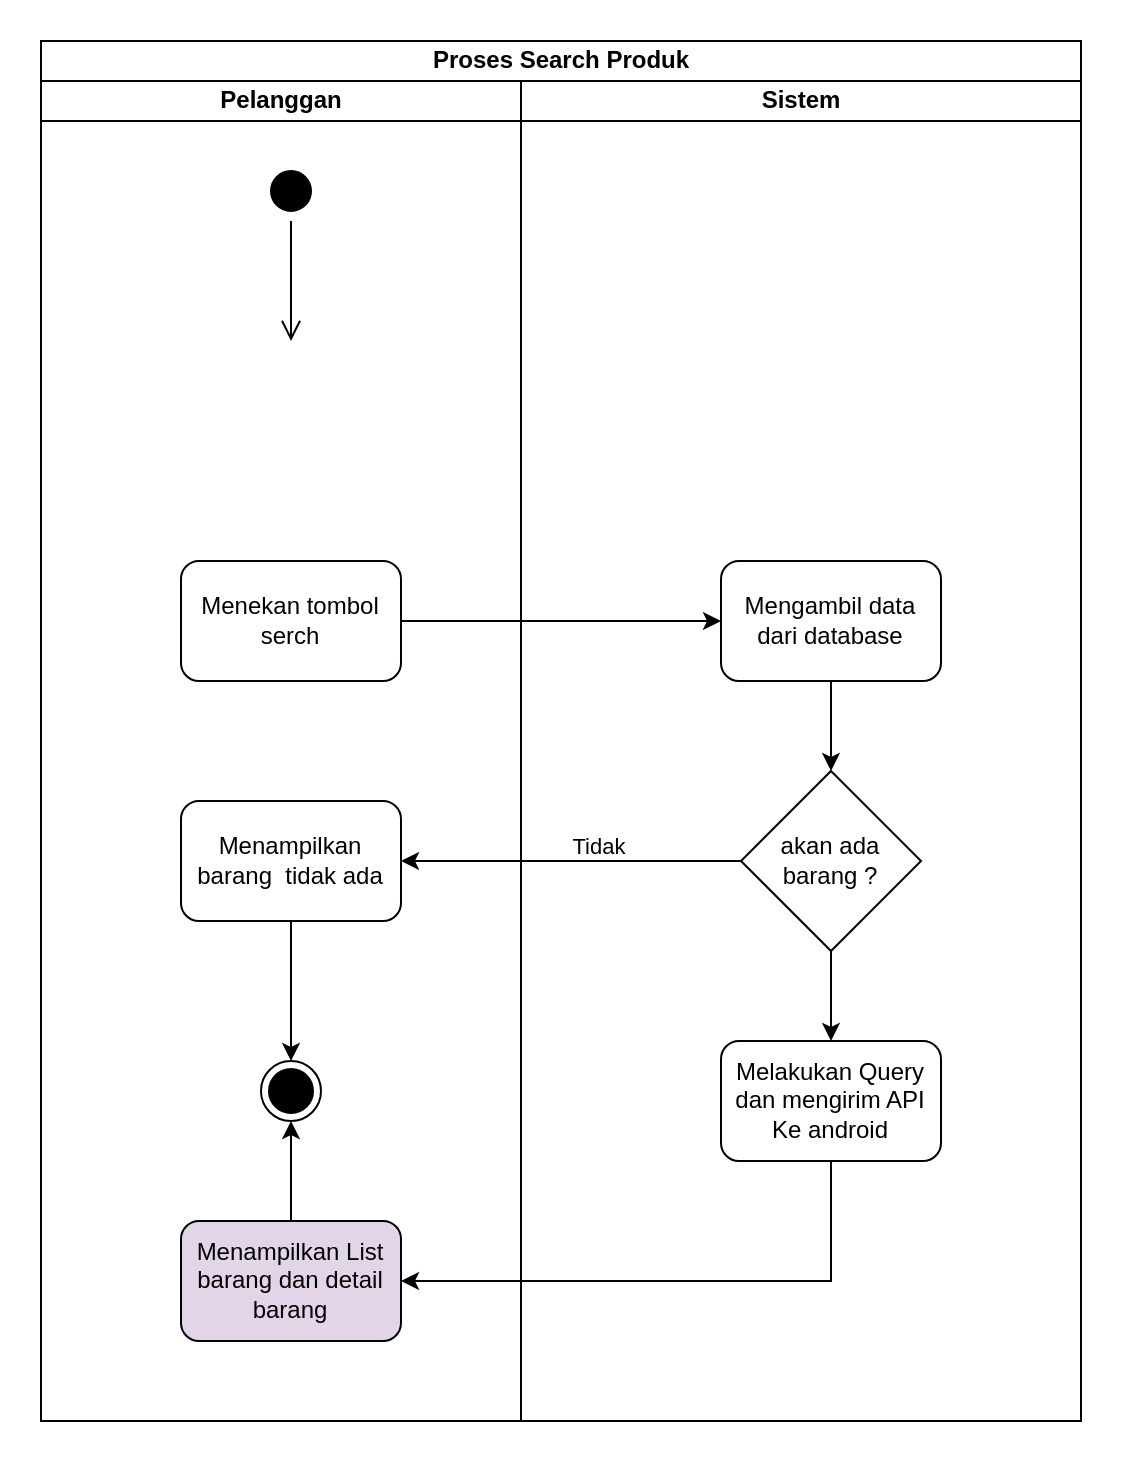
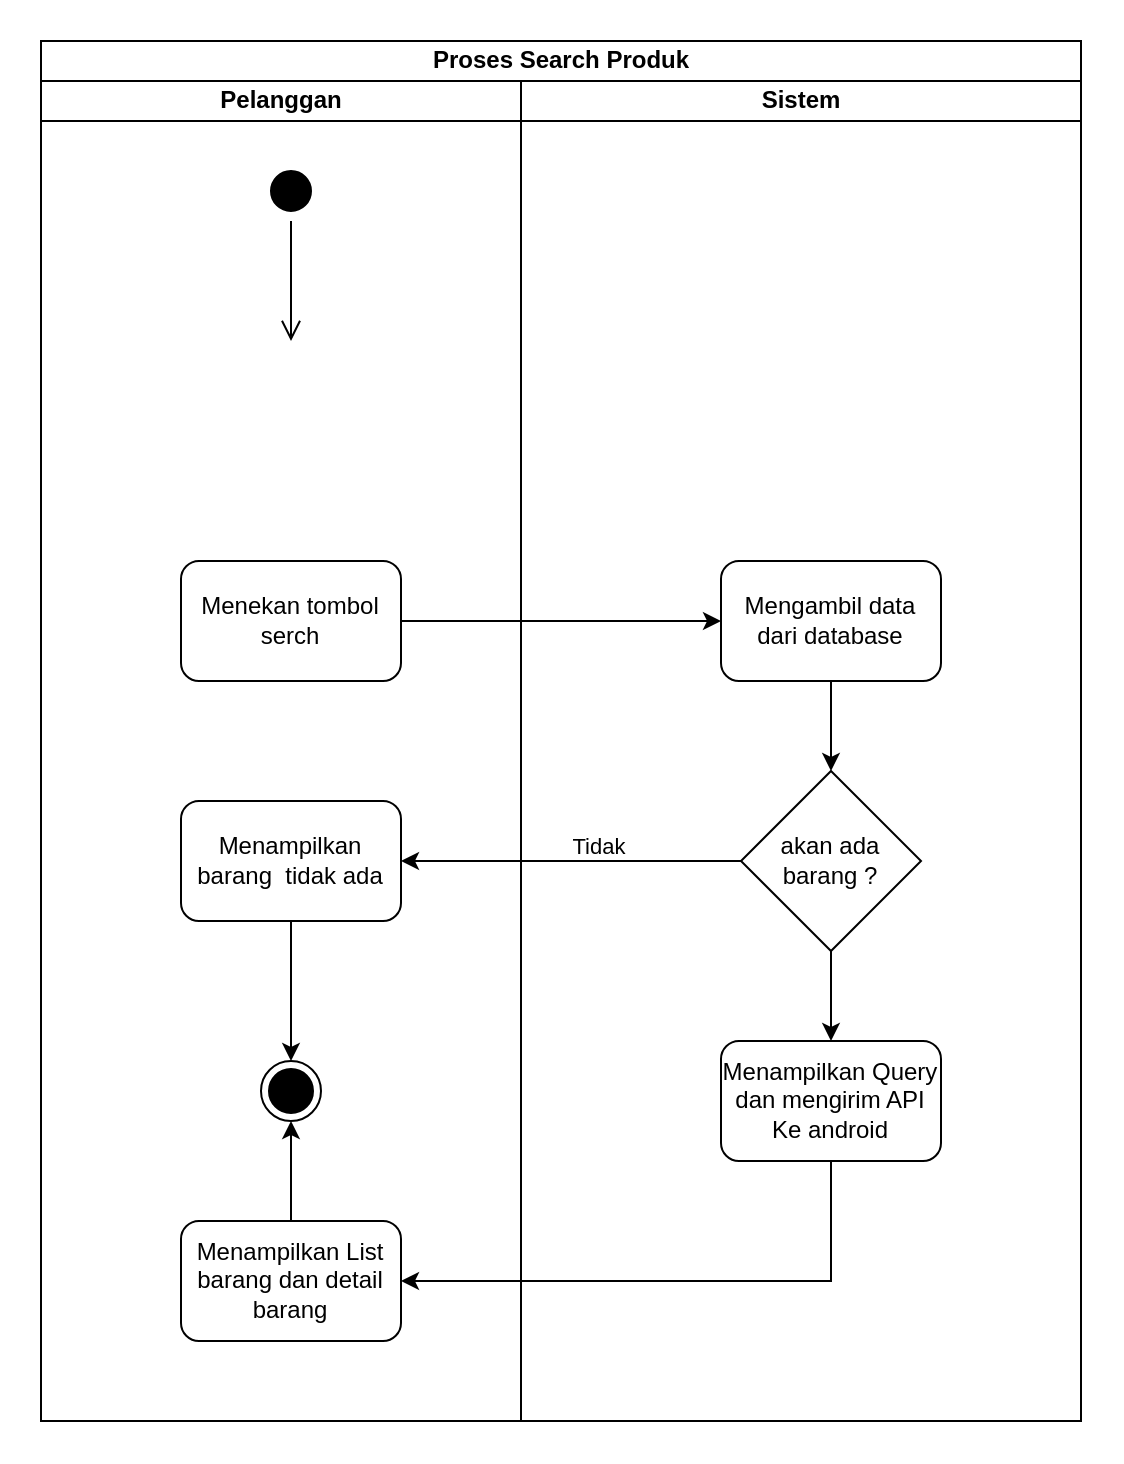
- <mxCell id="18" value="Melakukan Query dan mengirim API Ke android" style="rounded=1;whiteSpace=wrap;html=1;" vertex="1" parent="13"><mxGeometry x="100" y="480" width="110" height="60" as="geometry" /></mxCell>
+ <mxCell id="18" value="Menampilkan Query dan mengirim API Ke android" style="rounded=1;whiteSpace=wrap;html=1;" vertex="1" parent="13"><mxGeometry x="100" y="480" width="110" height="60" as="geometry" /></mxCell>
- <mxCell id="11" value="Menampilkan List barang dan detail barang" style="rounded=1;whiteSpace=wrap;html=1;fillColor=#e1d5e7;" vertex="1" parent="3"><mxGeometry x="70" y="570" width="110" height="60" as="geometry" /></mxCell>
+ <mxCell id="11" value="Menampilkan List barang dan detail barang" style="rounded=1;whiteSpace=wrap;html=1;" vertex="1" parent="3"><mxGeometry x="70" y="570" width="110" height="60" as="geometry" /></mxCell>
